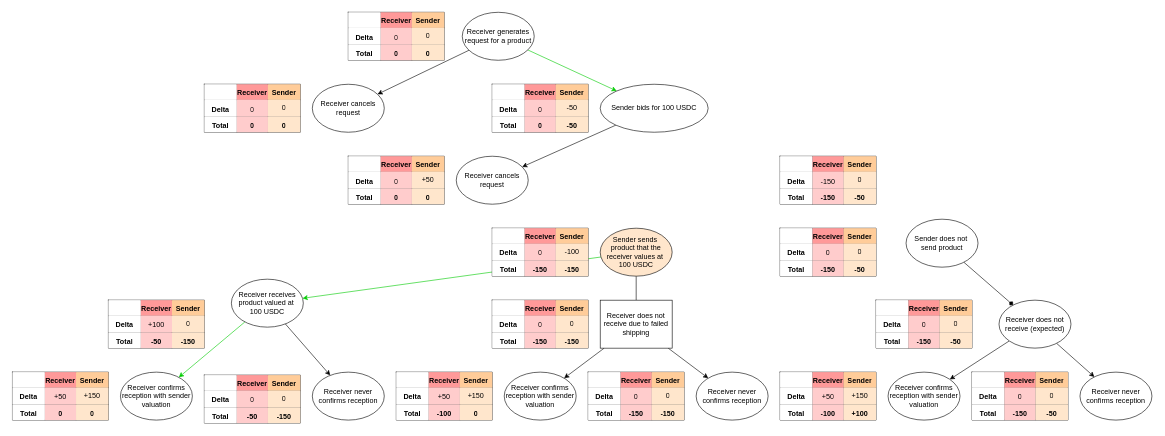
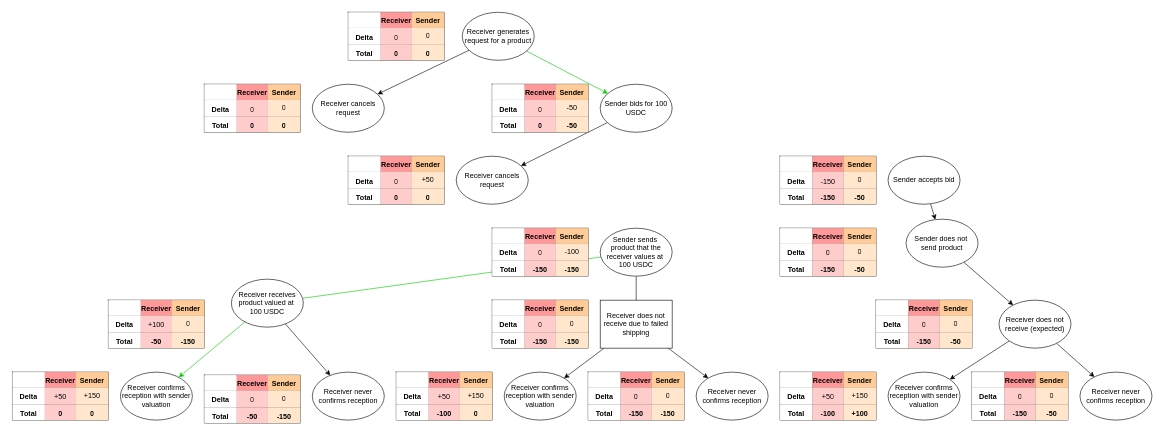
- <mxCell id="7" value="Sender bids for 100 USDC" style="ellipse;whiteSpace=wrap;html=1;" vertex="1" parent="1"><mxGeometry x="1000" y="140" width="180" height="80" as="geometry" /></mxCell>
+ <mxCell id="7" value="Sender bids for 100 USDC" style="ellipse;whiteSpace=wrap;html=1;" vertex="1" parent="1"><mxGeometry x="1000" y="140" width="120" height="80" as="geometry" /></mxCell>
+ <mxCell id="9" value="Sender accepts bid" style="ellipse;whiteSpace=wrap;html=1;" vertex="1" parent="1"><mxGeometry x="1480" y="260" width="120" height="80" as="geometry" /></mxCell>
+ <mxCell id="5" style="rounded=0;orthogonalLoop=1;jettySize=auto;html=1;" edge="1" parent="1" source="9" target="11"><mxGeometry relative="1" as="geometry" /></mxCell>
- <mxCell id="14" value="&lt;div&gt;Sender sends&amp;nbsp;&lt;/div&gt;&lt;div&gt;product that the receiver values at&amp;nbsp;&lt;/div&gt;&lt;div&gt;100 USDC&lt;br&gt;&lt;/div&gt;" style="ellipse;whiteSpace=wrap;html=1;fillColor=#ffe6cc;" vertex="1" parent="1"><mxGeometry x="1000" y="380" width="120" height="80" as="geometry" /></mxCell>
+ <mxCell id="14" value="&lt;div&gt;Sender sends&amp;nbsp;&lt;/div&gt;&lt;div&gt;product that the receiver values at&amp;nbsp;&lt;/div&gt;&lt;div&gt;100 USDC&lt;br&gt;&lt;/div&gt;" style="ellipse;whiteSpace=wrap;html=1;" vertex="1" parent="1"><mxGeometry x="1000" y="380" width="120" height="80" as="geometry" /></mxCell>
- <mxCell id="13" style="rounded=0;orthogonalLoop=1;jettySize=auto;html=1;strokeColor=#00CC00;" edge="1" parent="1" source="14" target="23"><mxGeometry relative="1" as="geometry" /></mxCell>
+ <mxCell id="13" style="rounded=0;orthogonalLoop=1;jettySize=auto;html=1;strokeColor=#00CC00;endArrow=none;" edge="1" parent="1" source="14" target="23"><mxGeometry relative="1" as="geometry" /></mxCell>
- <mxCell id="10" style="rounded=0;orthogonalLoop=1;jettySize=auto;html=1;endArrow=diamond;" edge="1" parent="1" source="11" target="17"><mxGeometry relative="1" as="geometry" /></mxCell>
+ <mxCell id="10" style="rounded=0;orthogonalLoop=1;jettySize=auto;html=1;" edge="1" parent="1" source="11" target="17"><mxGeometry relative="1" as="geometry" /></mxCell>
